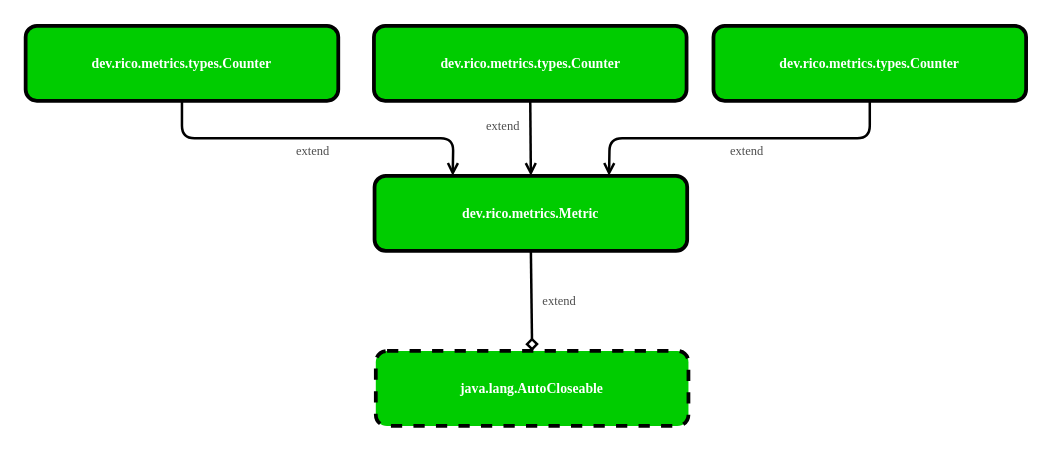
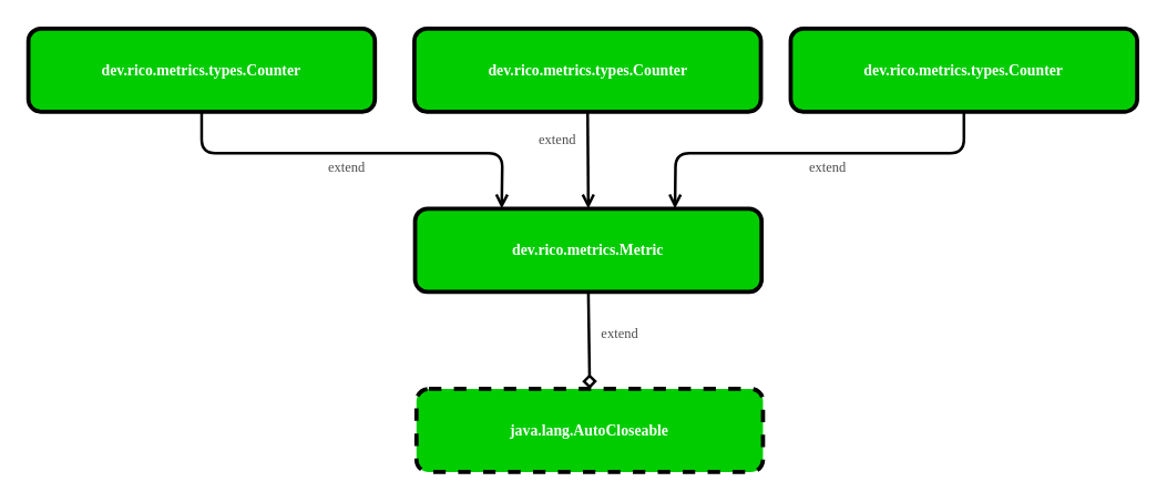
- <mxCell id="6" value="&lt;font&gt;&lt;span&gt;dev.rico.metrics.Metric&lt;/span&gt;&lt;/font&gt;" style="rounded=1;whiteSpace=wrap;html=1;strokeWidth=3;fillColor=#00CC00;fontFamily=Source Code Pro;FType=g;fontStyle=1;fontSize=11;gradientColor=none;fontColor=#FFFFFF;" vertex="1" parent="1"><mxGeometry x="299" y="140" width="250" height="60" as="geometry" /></mxCell>
+ <mxCell id="6" value="&lt;font&gt;&lt;span&gt;dev.rico.metrics.Metric&lt;/span&gt;&lt;/font&gt;" style="rounded=1;whiteSpace=wrap;html=1;strokeWidth=3;fillColor=#00CC00;fontFamily=Source Code Pro;FType=g;fontStyle=1;fontSize=11;gradientColor=none;fontColor=#FFFFFF;" vertex="1" parent="1"><mxGeometry x="299" y="150" width="250" height="60" as="geometry" /></mxCell>
